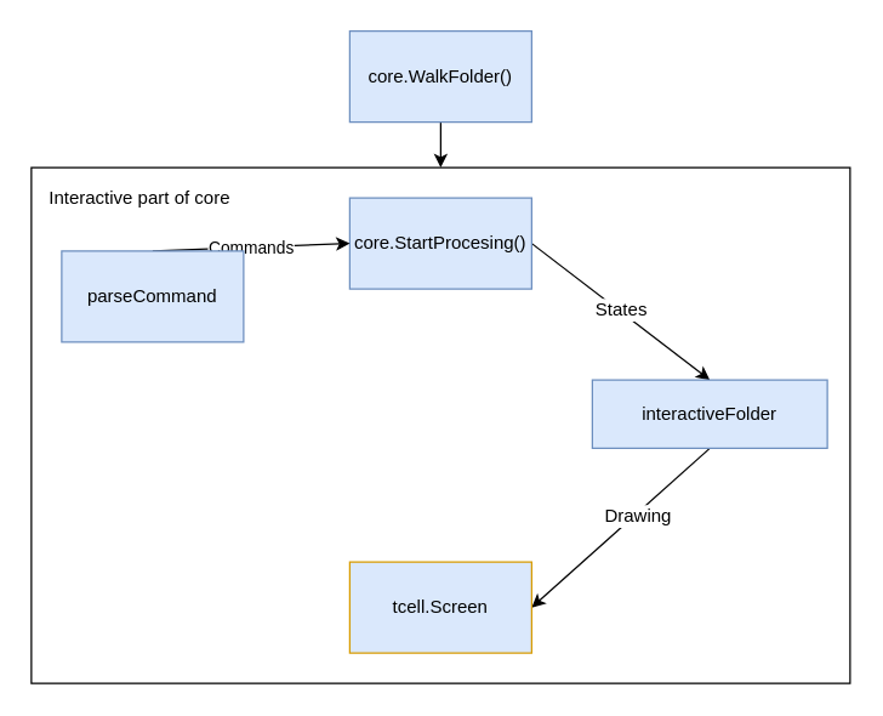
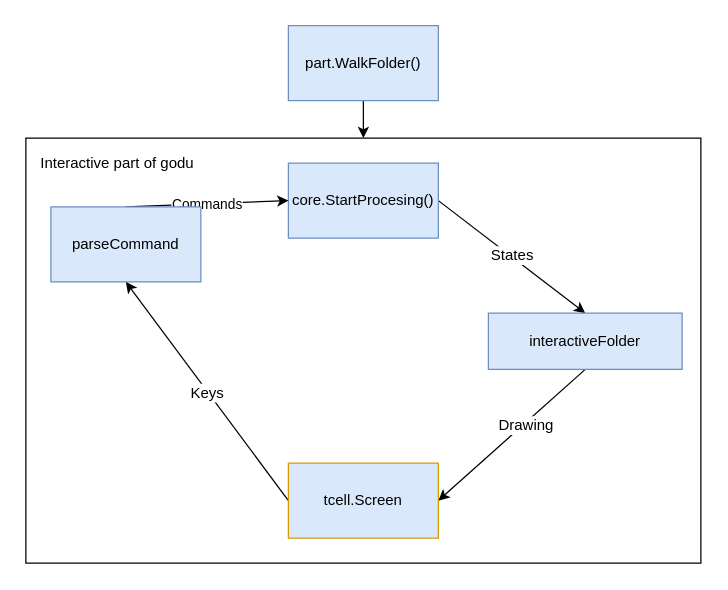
- <mxCell id="4" value="core.WalkFolder()" style="rounded=0;whiteSpace=wrap;html=1;fillColor=#dae8fc;strokeColor=#6c8ebf;" vertex="1" parent="1"><mxGeometry x="230" y="20" width="120" height="60" as="geometry" /></mxCell>
+ <mxCell id="4" value="part.WalkFolder()" style="rounded=0;whiteSpace=wrap;html=1;fillColor=#dae8fc;strokeColor=#6c8ebf;" vertex="1" parent="1"><mxGeometry x="230" y="20" width="120" height="60" as="geometry" /></mxCell>
- <mxCell id="16" value="Interactive part of core" style="text;html=1;resizable=0;points=[];autosize=1;align=left;verticalAlign=top;spacingTop=-4;" vertex="1" parent="1"><mxGeometry x="30" y="120" width="140" height="20" as="geometry" /></mxCell>
+ <mxCell id="16" value="Interactive part of godu" style="text;html=1;resizable=0;points=[];autosize=1;align=left;verticalAlign=top;spacingTop=-4;" vertex="1" parent="1"><mxGeometry x="30" y="120" width="140" height="20" as="geometry" /></mxCell>
+ <mxCell id="13" style="edgeStyle=none;rounded=0;orthogonalLoop=1;jettySize=auto;html=1;exitX=0;exitY=0.5;exitDx=0;exitDy=0;entryX=0.5;entryY=1;entryDx=0;entryDy=0;strokeColor=#000000;" edge="1" parent="1" source="15" target="12"><mxGeometry relative="1" as="geometry" /></mxCell>
+ <mxCell id="14" value="Keys" style="text;html=1;resizable=0;points=[];align=center;verticalAlign=middle;labelBackgroundColor=#ffffff;" vertex="1" connectable="0" parent="13"><mxGeometry x="-0.01" y="1" relative="1" as="geometry"><mxPoint as="offset" /></mxGeometry></mxCell>
